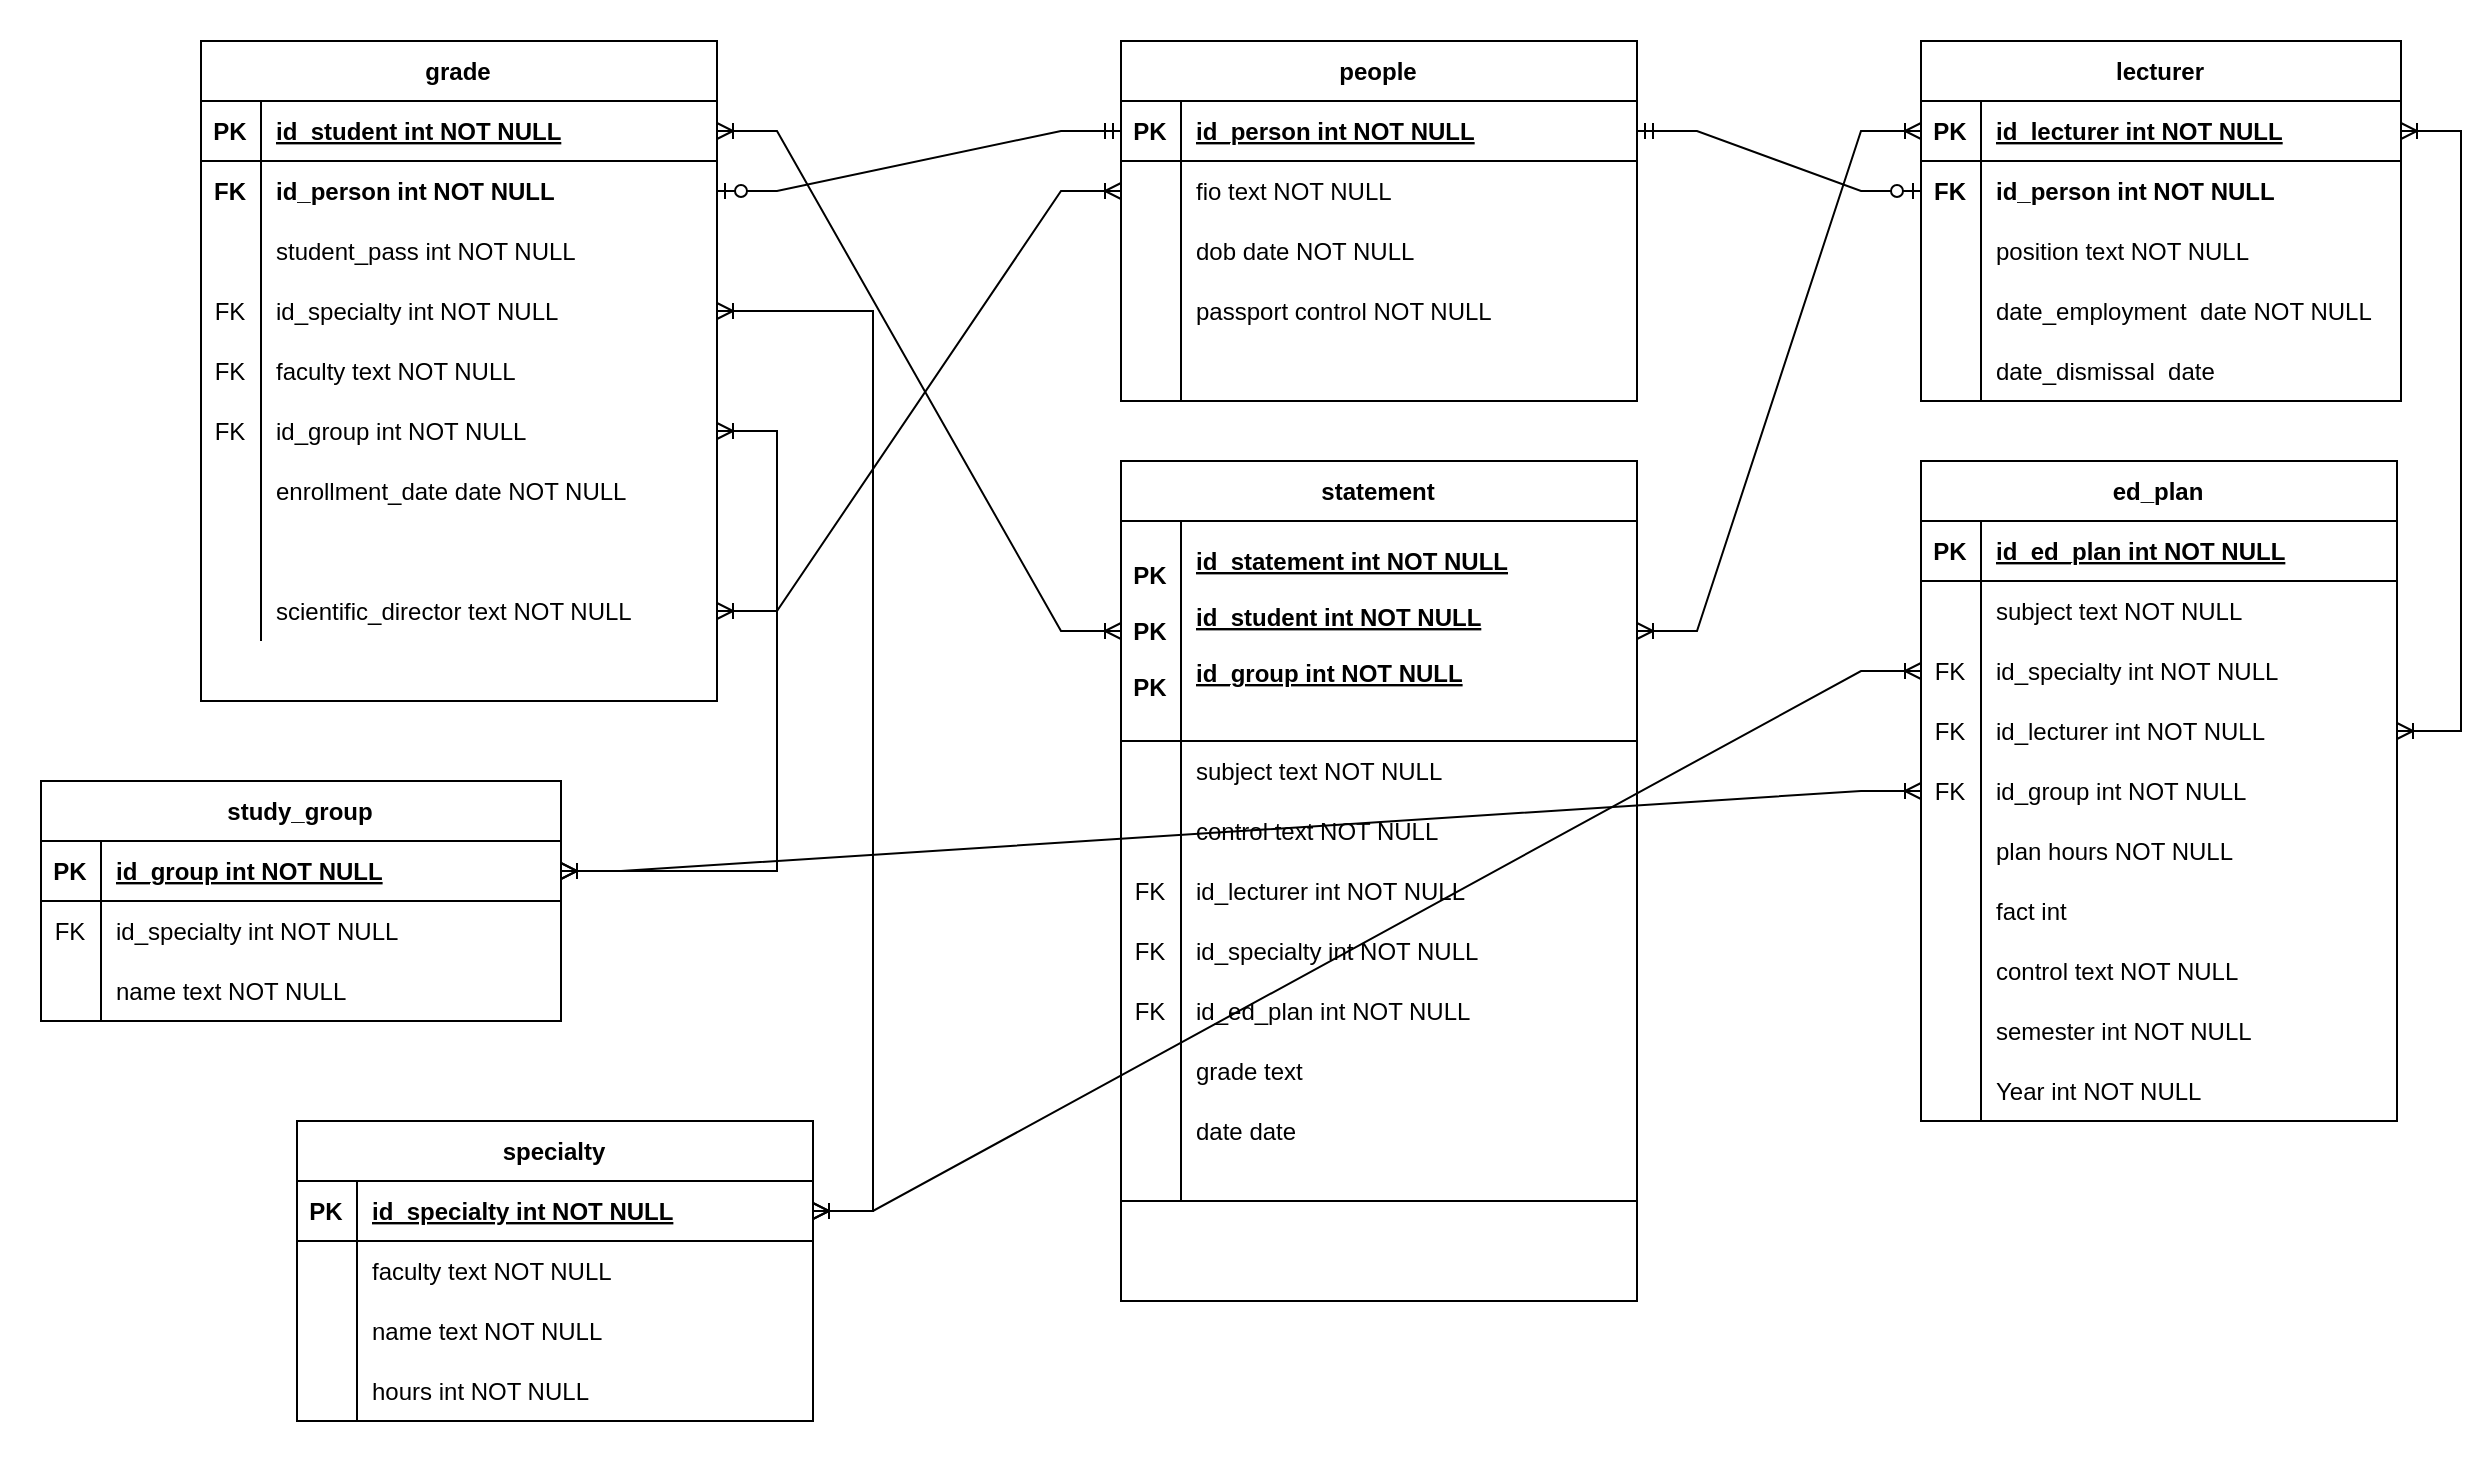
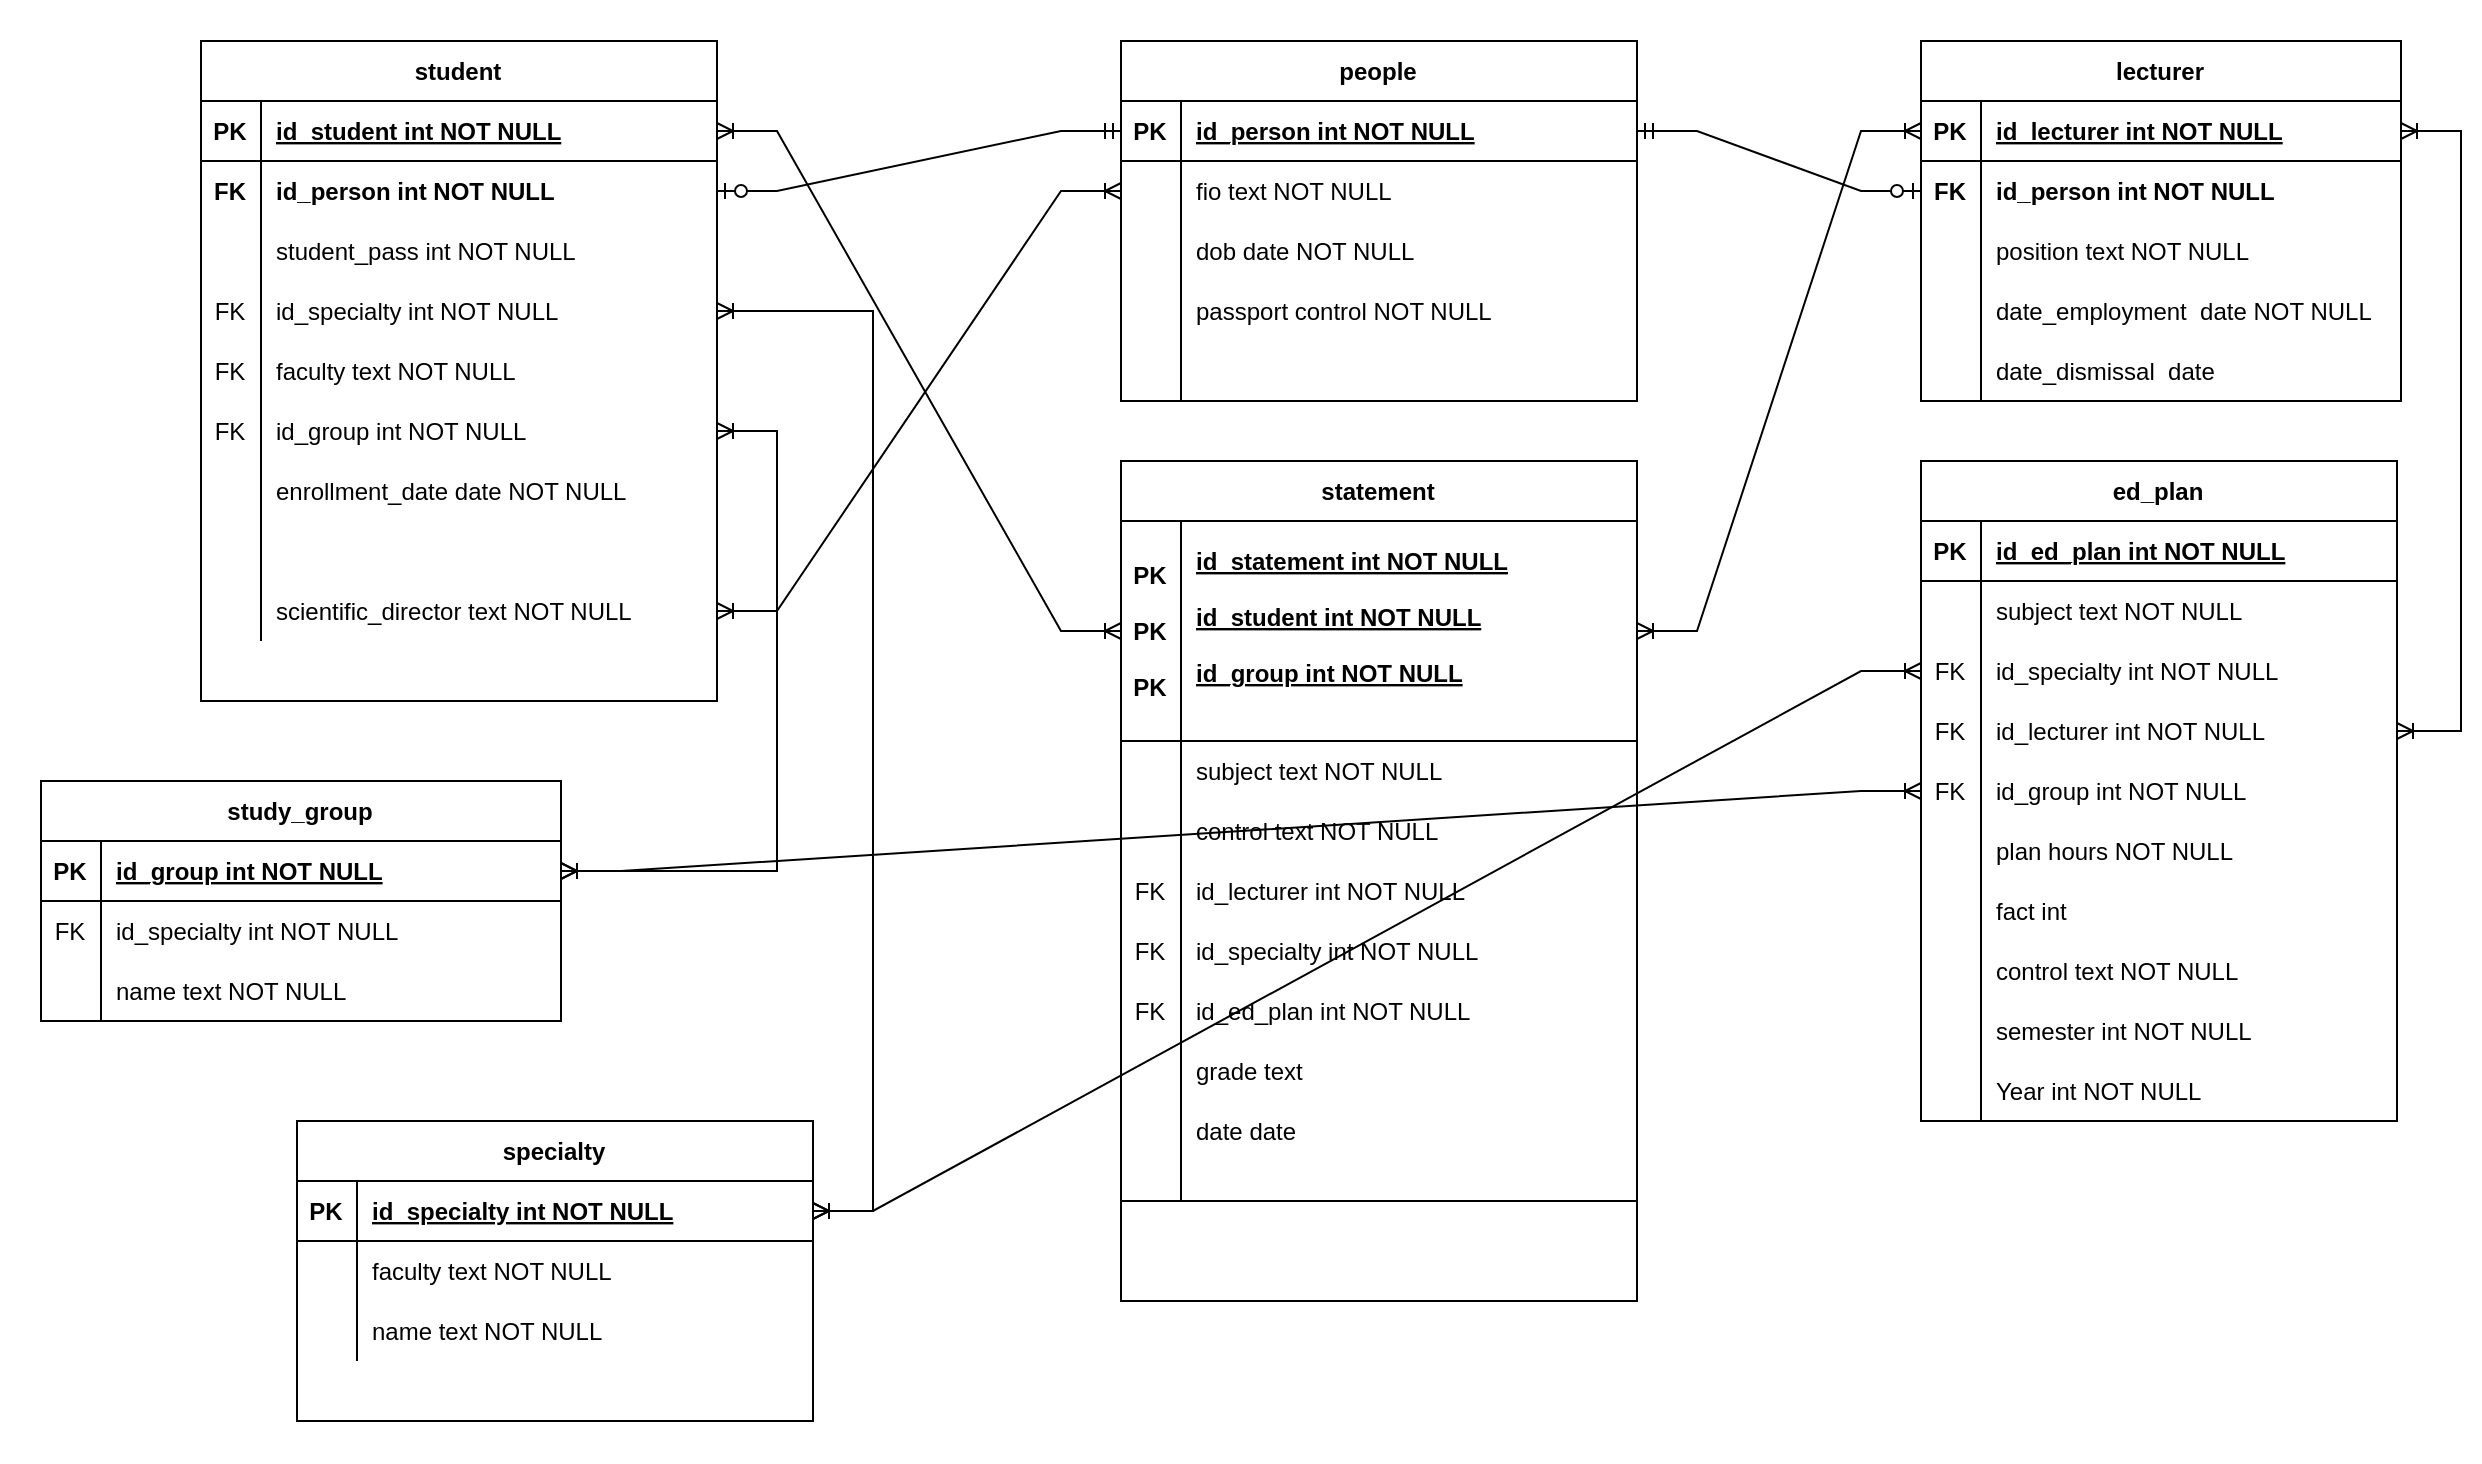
- <mxCell id="114" value="grade" style="shape=table;startSize=30;container=1;collapsible=1;childLayout=tableLayout;fixedRows=1;rowLines=0;fontStyle=1;align=center;resizeLast=1;" vertex="1" parent="1"><mxGeometry x="100" y="20" width="258" height="330" as="geometry"><mxRectangle x="32" y="30" width="80" height="30" as="alternateBounds" /></mxGeometry></mxCell>
+ <mxCell id="114" value="student" style="shape=table;startSize=30;container=1;collapsible=1;childLayout=tableLayout;fixedRows=1;rowLines=0;fontStyle=1;align=center;resizeLast=1;" vertex="1" parent="1"><mxGeometry x="100" y="20" width="258" height="330" as="geometry"><mxRectangle x="32" y="30" width="80" height="30" as="alternateBounds" /></mxGeometry></mxCell>
- <mxCell id="40" value="hours int NOT NULL" style="shape=partialRectangle;overflow=hidden;connectable=0;fillColor=none;top=0;left=0;bottom=0;right=0;align=left;spacingLeft=6;fontStyle=0" vertex="1" parent="38"><mxGeometry x="30" width="228" height="30" as="geometry"><mxRectangle width="228" height="30" as="alternateBounds" /></mxGeometry></mxCell>
